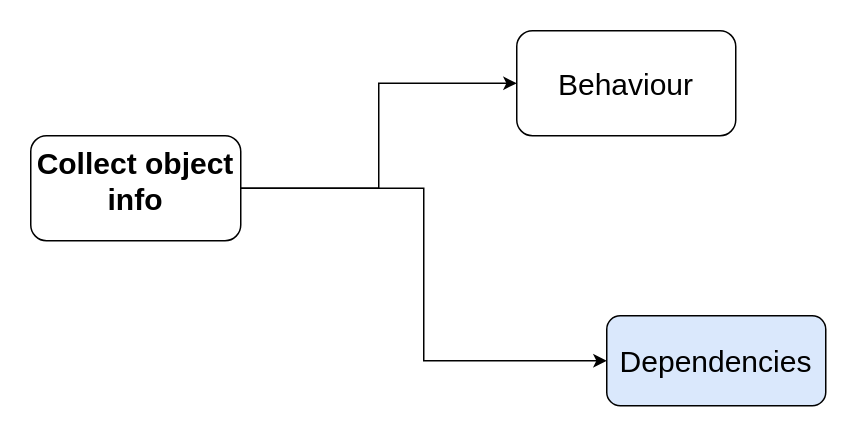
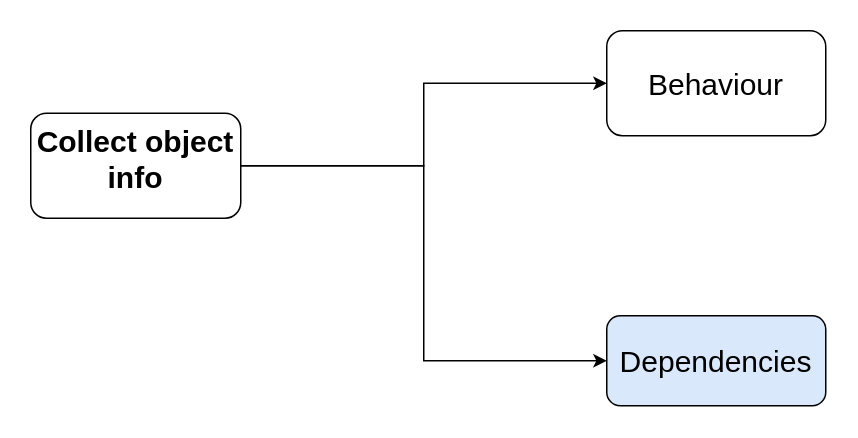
- <mxCell id="5" value="Behaviour" style="rounded=1;whiteSpace=wrap;html=1;fontSize=20;" vertex="1" parent="1"><mxGeometry x="344" y="20" width="146" height="70" as="geometry" /></mxCell>
+ <mxCell id="5" value="Behaviour" style="rounded=1;whiteSpace=wrap;html=1;fontSize=20;" vertex="1" parent="1"><mxGeometry x="404" y="20" width="146" height="70" as="geometry" /></mxCell>
- <mxCell id="4" value="&lt;b&gt;&lt;font style=&quot;font-size: 20px;&quot;&gt;Collect object info&lt;/font&gt;&lt;/b&gt;" style="rounded=1;whiteSpace=wrap;html=1;horizontal=1;verticalAlign=top;" vertex="1" parent="1"><mxGeometry x="20" y="90" width="140" height="70" as="geometry" /></mxCell>
+ <mxCell id="4" value="&lt;b&gt;&lt;font style=&quot;font-size: 20px;&quot;&gt;Collect object info&lt;/font&gt;&lt;/b&gt;" style="rounded=1;whiteSpace=wrap;html=1;horizontal=1;verticalAlign=top;" vertex="1" parent="1"><mxGeometry x="20" y="75" width="140" height="70" as="geometry" /></mxCell>
